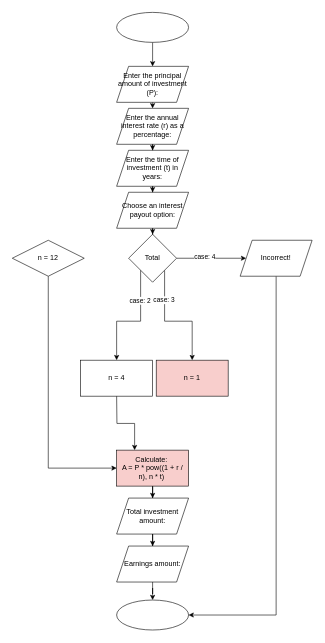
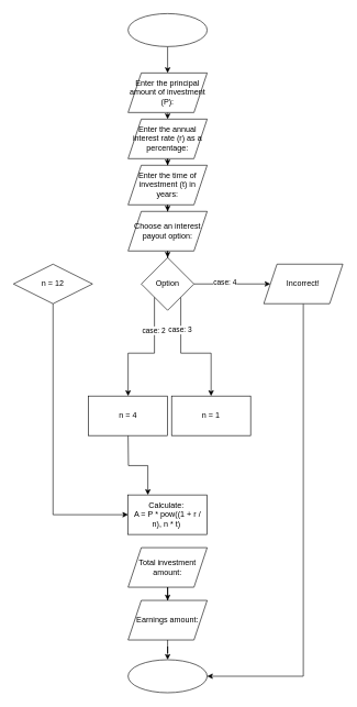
- <mxCell id="18" value="Total" style="rhombus;whiteSpace=wrap;html=1;" vertex="1" parent="1"><mxGeometry x="214" y="390" width="80" height="80" as="geometry" /></mxCell>
+ <mxCell id="18" value="Option" style="rhombus;whiteSpace=wrap;html=1;" vertex="1" parent="1"><mxGeometry x="214" y="390" width="80" height="80" as="geometry" /></mxCell>
- <mxCell id="21" value="n = 1" style="rounded=0;whiteSpace=wrap;html=1;fillColor=#f8cecc;" vertex="1" parent="1"><mxGeometry x="260" y="600" width="120" height="60" as="geometry" /></mxCell>
+ <mxCell id="21" value="n = 1" style="rounded=0;whiteSpace=wrap;html=1;" vertex="1" parent="1"><mxGeometry x="260" y="600" width="120" height="60" as="geometry" /></mxCell>
- <mxCell id="27" value="Calculate:&amp;nbsp;&lt;div&gt;A = P * pow((1 + r / n), n * t)&amp;nbsp;&lt;/div&gt;" style="rounded=0;whiteSpace=wrap;html=1;fillColor=#f8cecc;" vertex="1" parent="1"><mxGeometry x="194" y="750" width="120" height="60" as="geometry" /></mxCell>
+ <mxCell id="27" value="Calculate:&amp;nbsp;&lt;div&gt;A = P * pow((1 + r / n), n * t)&amp;nbsp;&lt;/div&gt;" style="rounded=0;whiteSpace=wrap;html=1;" vertex="1" parent="1"><mxGeometry x="194" y="750" width="120" height="60" as="geometry" /></mxCell>
- <mxCell id="26" style="edgeStyle=orthogonalEdgeStyle;rounded=0;orthogonalLoop=1;jettySize=auto;html=1;" edge="1" parent="1" source="27" target="29"><mxGeometry relative="1" as="geometry"><mxPoint x="254" y="860" as="targetPoint" /></mxGeometry></mxCell>
